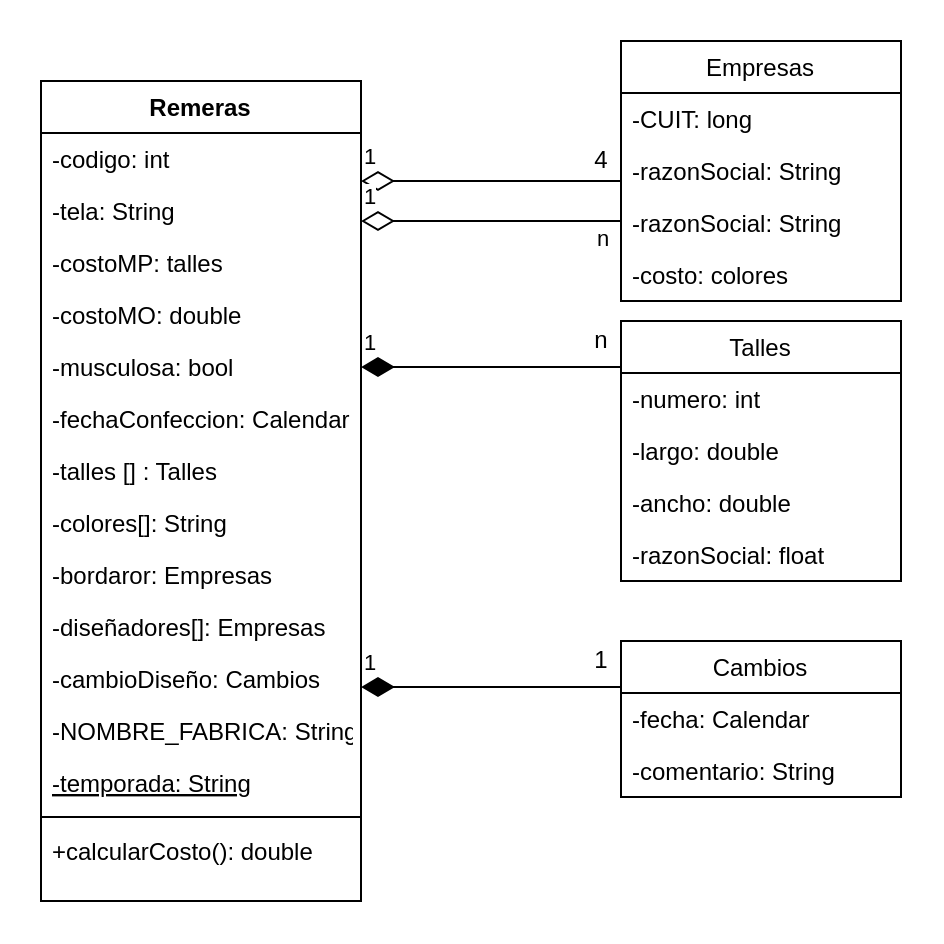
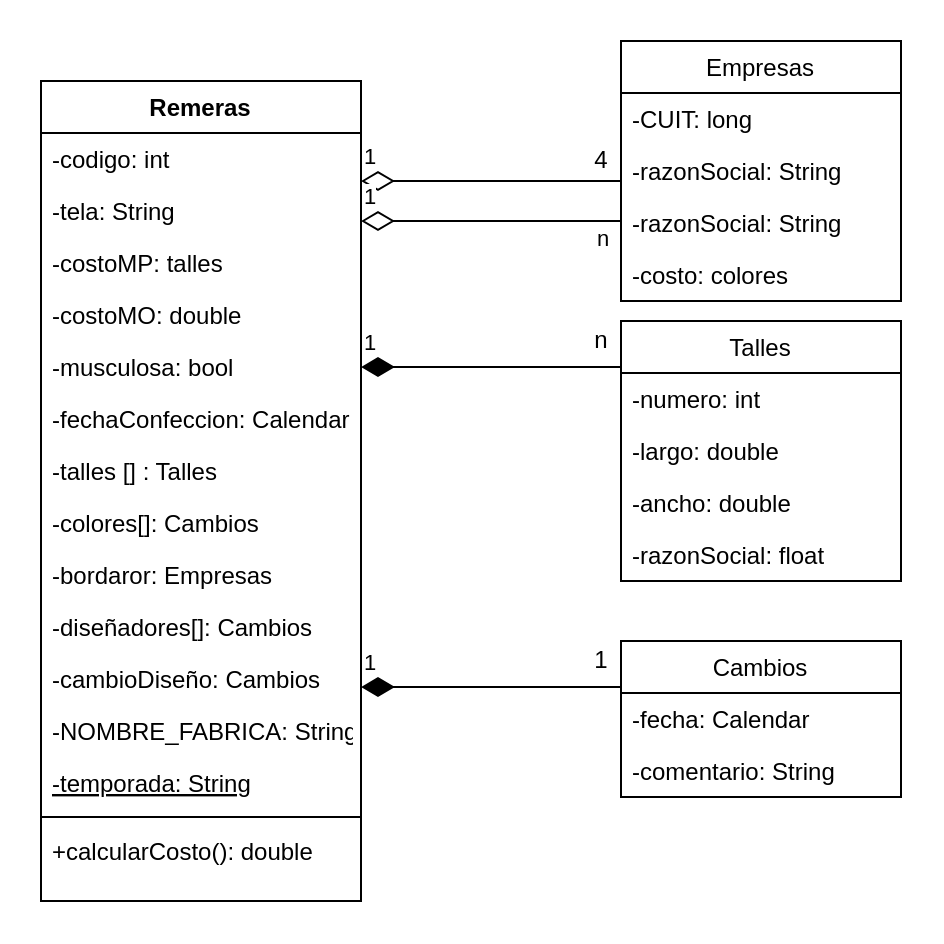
- <mxCell id="10" value="-colores[]: String" style="text;strokeColor=none;fillColor=none;align=left;verticalAlign=top;spacingLeft=4;spacingRight=4;overflow=hidden;rotatable=0;points=[[0,0.5],[1,0.5]];portConstraint=eastwest;" vertex="1" parent="2"><mxGeometry y="208" width="160" height="26" as="geometry" /></mxCell>
+ <mxCell id="10" value="-colores[]: Cambios" style="text;strokeColor=none;fillColor=none;align=left;verticalAlign=top;spacingLeft=4;spacingRight=4;overflow=hidden;rotatable=0;points=[[0,0.5],[1,0.5]];portConstraint=eastwest;" vertex="1" parent="2"><mxGeometry y="208" width="160" height="26" as="geometry" /></mxCell>
- <mxCell id="12" value="-diseñadores[]: Empresas" style="text;strokeColor=none;fillColor=none;align=left;verticalAlign=top;spacingLeft=4;spacingRight=4;overflow=hidden;rotatable=0;points=[[0,0.5],[1,0.5]];portConstraint=eastwest;" vertex="1" parent="2"><mxGeometry y="260" width="160" height="26" as="geometry" /></mxCell>
+ <mxCell id="12" value="-diseñadores[]: Cambios" style="text;strokeColor=none;fillColor=none;align=left;verticalAlign=top;spacingLeft=4;spacingRight=4;overflow=hidden;rotatable=0;points=[[0,0.5],[1,0.5]];portConstraint=eastwest;" vertex="1" parent="2"><mxGeometry y="260" width="160" height="26" as="geometry" /></mxCell>
